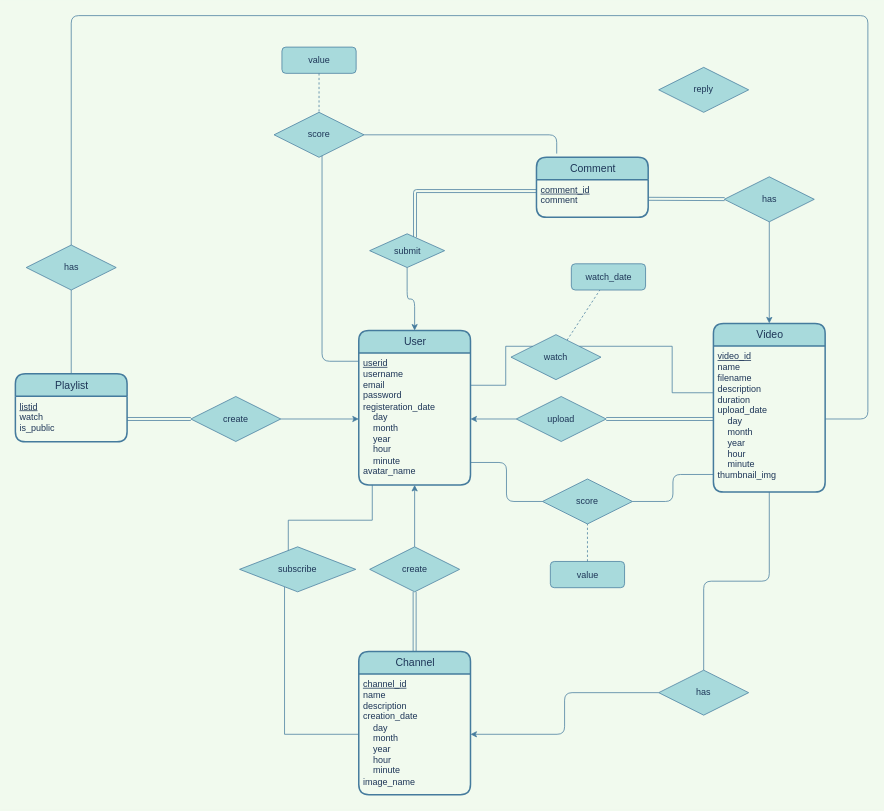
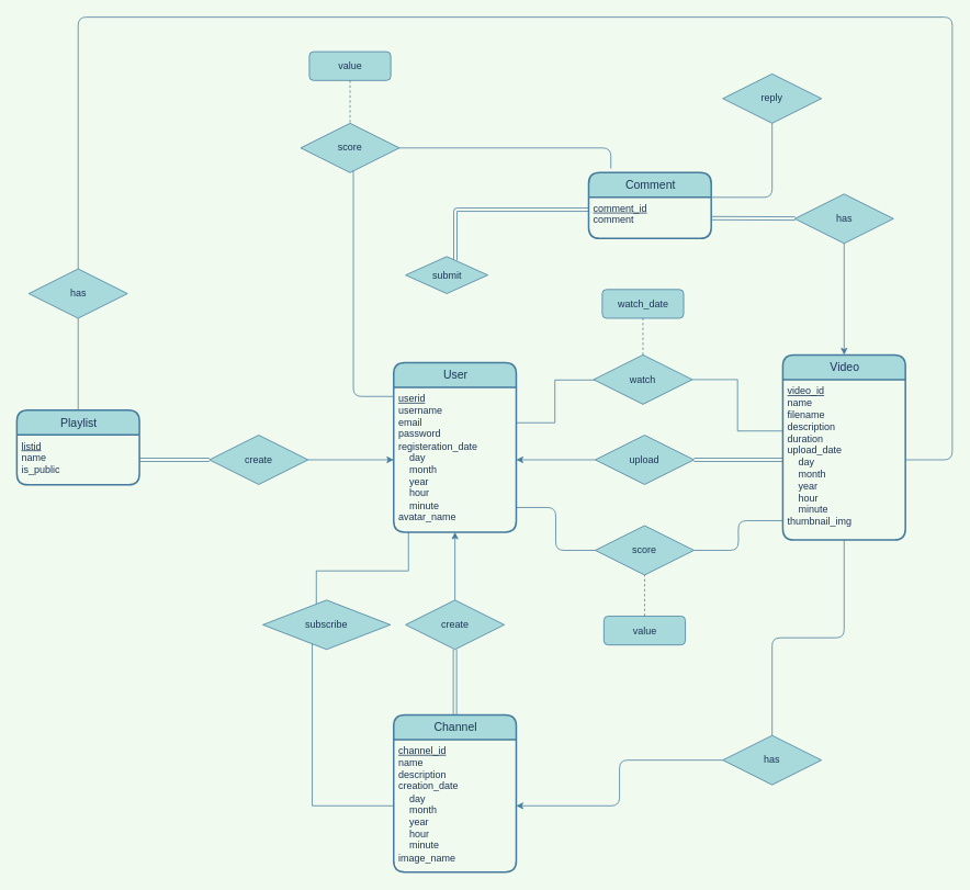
+ <mxCell id="31" style="edgeStyle=orthogonalEdgeStyle;rounded=1;sketch=0;orthogonalLoop=1;jettySize=auto;html=1;entryX=1;entryY=0;entryDx=0;entryDy=0;startArrow=none;startFill=0;endArrow=none;endFill=0;strokeColor=#457B9D;fontColor=#1D3557;labelBackgroundColor=#F1FAEE;" edge="1" parent="1" source="32" target="25"><mxGeometry relative="1" as="geometry"><Array as="points"><mxPoint x="938" y="239" /></Array></mxGeometry></mxCell>
- <mxCell id="22" value="watch_date" style="rounded=1;whiteSpace=wrap;html=1;sketch=0;fillColor=#A8DADC;strokeColor=#457B9D;fontColor=#1D3557;" parent="1" vertex="1"><mxGeometry x="761.5" y="351" width="99" height="35" as="geometry" /></mxCell>
+ <mxCell id="22" value="watch_date" style="rounded=1;whiteSpace=wrap;html=1;sketch=0;fillColor=#A8DADC;strokeColor=#457B9D;fontColor=#1D3557;" parent="1" vertex="1"><mxGeometry x="731.5" y="351" width="99" height="35" as="geometry" /></mxCell>
- <mxCell id="2" style="edgeStyle=orthogonalEdgeStyle;rounded=1;sketch=0;orthogonalLoop=1;jettySize=auto;html=1;startArrow=classic;startFill=1;endArrow=none;endFill=0;strokeColor=#457B9D;fontColor=#1D3557;labelBackgroundColor=#F1FAEE;" parent="1" source="3" target="30" edge="1"><mxGeometry relative="1" as="geometry" /></mxCell>
- <mxCell id="20" value="watch" style="shape=rhombus;perimeter=rhombusPerimeter;whiteSpace=wrap;html=1;align=center;rounded=0;sketch=0;fillColor=#A8DADC;strokeColor=#457B9D;fontColor=#1D3557;" parent="1" vertex="1"><mxGeometry x="681" y="445.5" width="120" height="60" as="geometry" /></mxCell>
+ <mxCell id="20" value="watch" style="shape=rhombus;perimeter=rhombusPerimeter;whiteSpace=wrap;html=1;align=center;rounded=0;sketch=0;fillColor=#A8DADC;strokeColor=#457B9D;fontColor=#1D3557;" parent="1" vertex="1"><mxGeometry x="721" y="430.5" width="120" height="60" as="geometry" /></mxCell>
- <mxCell id="48" value="&lt;u&gt;listid&lt;/u&gt;&lt;br&gt;&lt;div&gt;watch&lt;/div&gt;&lt;div&gt;is_public&lt;br&gt;&lt;/div&gt;" style="align=left;strokeColor=none;fillColor=none;spacingLeft=4;fontSize=12;verticalAlign=top;resizable=0;rotatable=0;part=1;fontStyle=0;html=1;fontColor=#1D3557;" vertex="1" parent="47"><mxGeometry y="30" width="149" height="61" as="geometry" /></mxCell>
+ <mxCell id="48" value="&lt;u&gt;listid&lt;/u&gt;&lt;br&gt;&lt;div&gt;name&lt;/div&gt;&lt;div&gt;is_public&lt;br&gt;&lt;/div&gt;" style="align=left;strokeColor=none;fillColor=none;spacingLeft=4;fontSize=12;verticalAlign=top;resizable=0;rotatable=0;part=1;fontStyle=0;html=1;fontColor=#1D3557;" vertex="1" parent="47"><mxGeometry y="30" width="149" height="61" as="geometry" /></mxCell>
- <mxCell id="8" value="upload" style="shape=rhombus;perimeter=rhombusPerimeter;whiteSpace=wrap;html=1;align=center;rounded=0;sketch=0;fillColor=#A8DADC;strokeColor=#457B9D;fontColor=#1D3557;" parent="1" vertex="1"><mxGeometry x="688" y="528" width="120" height="60" as="geometry" /></mxCell>
+ <mxCell id="8" value="upload" style="shape=rhombus;perimeter=rhombusPerimeter;whiteSpace=wrap;html=1;align=center;rounded=0;sketch=0;fillColor=#A8DADC;strokeColor=#457B9D;fontColor=#1D3557;" parent="1" vertex="1"><mxGeometry x="723" y="528" width="120" height="60" as="geometry" /></mxCell>
